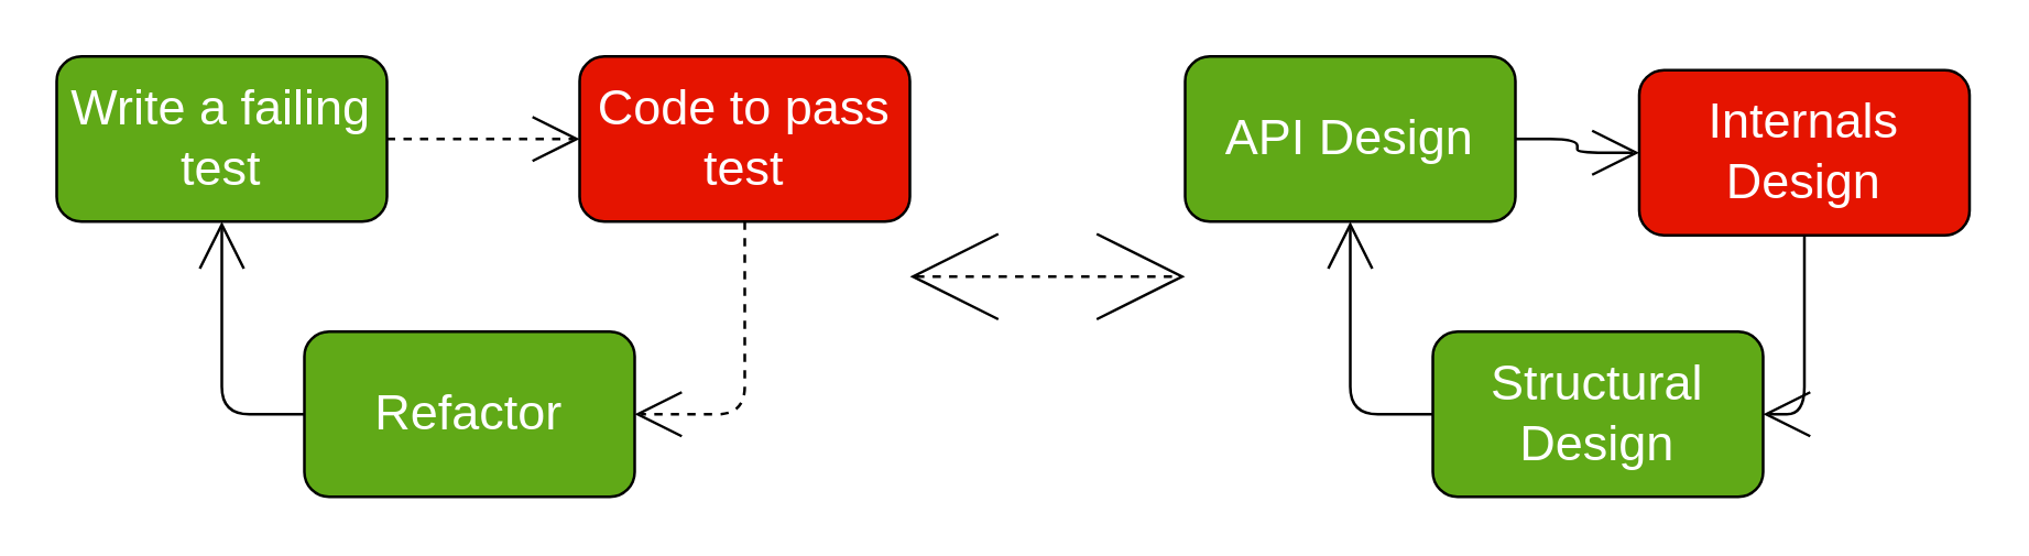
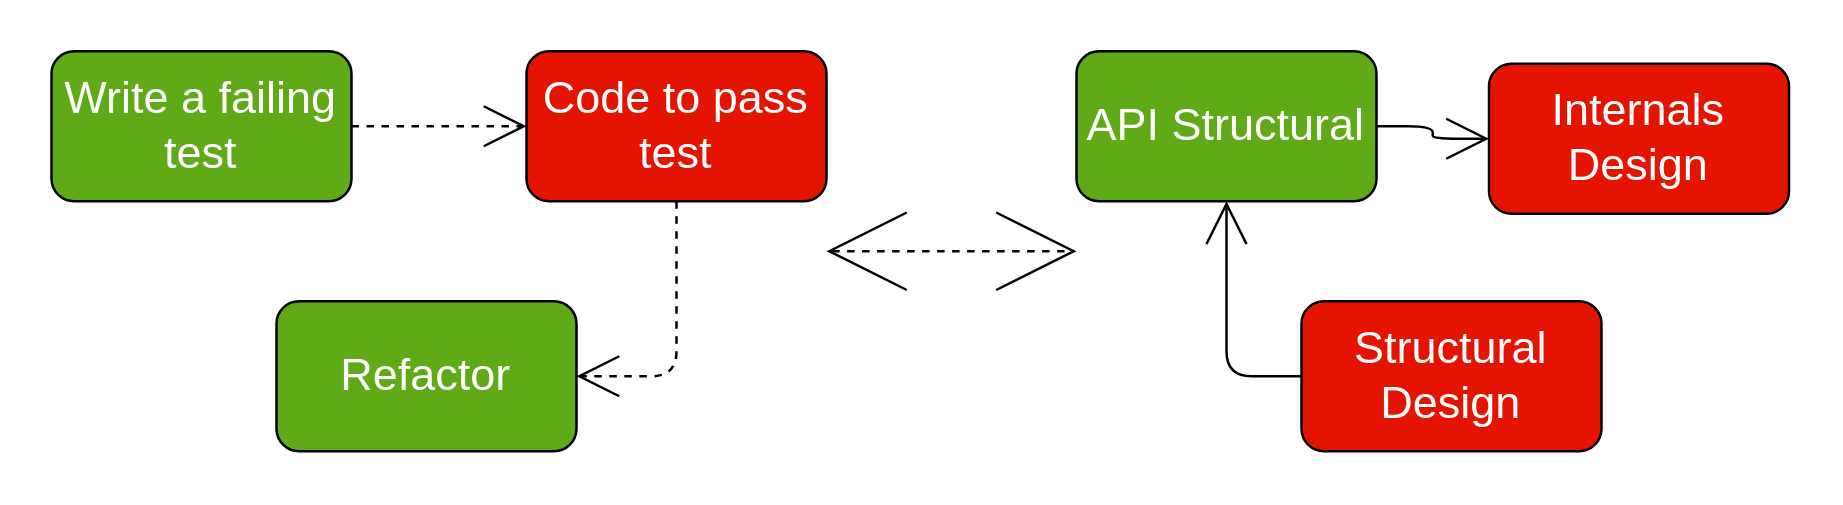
- <mxCell id="9" value="API Design" style="rounded=1;whiteSpace=wrap;html=1;fontSize=18;fillColor=#60a917;fontColor=#ffffff;strokeColor=#000000;" vertex="1" parent="1"><mxGeometry x="430" y="20" width="120" height="60" as="geometry" /></mxCell>
+ <mxCell id="9" value="API Structural" style="rounded=1;whiteSpace=wrap;html=1;fontSize=18;fillColor=#60a917;fontColor=#ffffff;strokeColor=#000000;" vertex="1" parent="1"><mxGeometry x="430" y="20" width="120" height="60" as="geometry" /></mxCell>
- <mxCell id="10" style="edgeStyle=orthogonalEdgeStyle;html=1;exitX=0.5;exitY=1;exitDx=0;exitDy=0;entryX=1;entryY=0.5;entryDx=0;entryDy=0;fontSize=18;endArrow=open;endFill=0;endSize=15;strokeColor=#000000;" edge="1" parent="1" source="11" target="13"><mxGeometry relative="1" as="geometry" /></mxCell>
- <mxCell id="6" style="edgeStyle=orthogonalEdgeStyle;html=1;exitX=0;exitY=0.5;exitDx=0;exitDy=0;entryX=0.5;entryY=1;entryDx=0;entryDy=0;fontSize=18;endArrow=open;endFill=0;endSize=15;strokeColor=#000000;" edge="1" parent="1" source="7" target="3"><mxGeometry relative="1" as="geometry" /></mxCell>
- <mxCell id="13" value="Structural Design" style="rounded=1;whiteSpace=wrap;html=1;fontSize=18;fillColor=#60a917;fontColor=#ffffff;strokeColor=#000000;" vertex="1" parent="1"><mxGeometry x="520" y="120" width="120" height="60" as="geometry" /></mxCell>
+ <mxCell id="13" value="Structural Design" style="rounded=1;whiteSpace=wrap;html=1;fontSize=18;fillColor=#e51400;fontColor=#ffffff;strokeColor=#000000;" vertex="1" parent="1"><mxGeometry x="520" y="120" width="120" height="60" as="geometry" /></mxCell>
